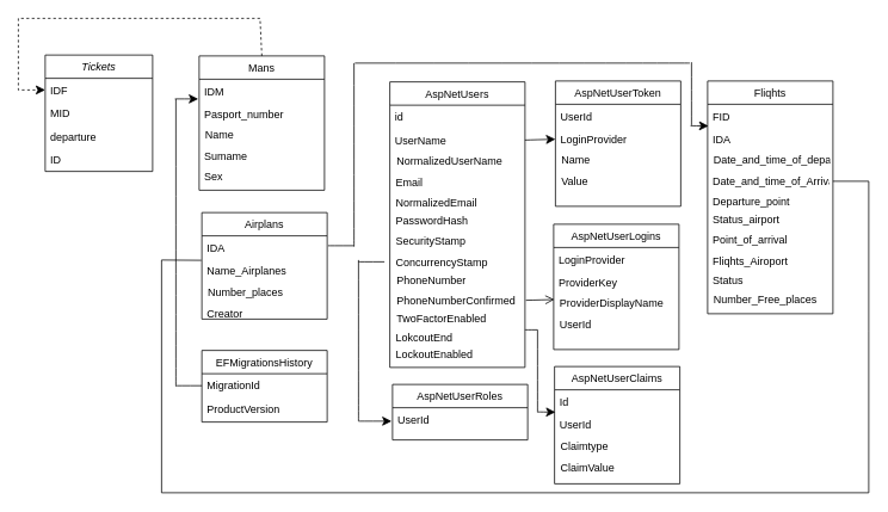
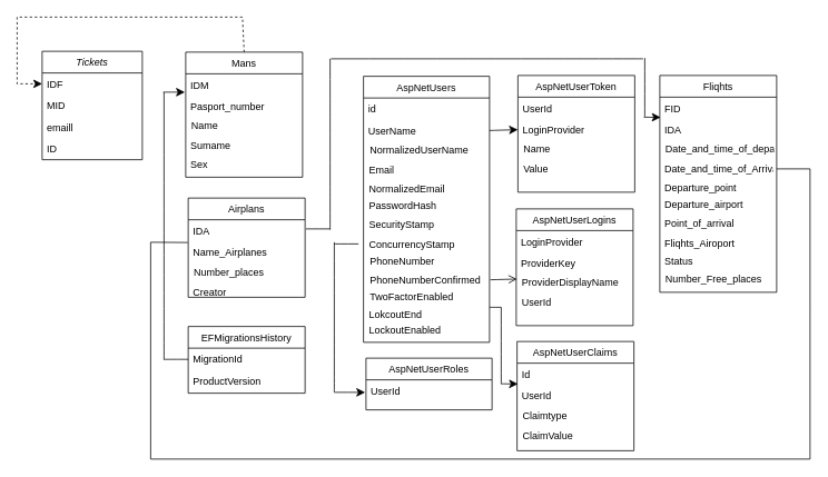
- <mxCell id="5" value="departure" style="text;align=left;verticalAlign=top;spacingLeft=4;spacingRight=4;overflow=hidden;rotatable=0;points=[[0,0.5],[1,0.5]];portConstraint=eastwest;rounded=0;shadow=0;html=0;" parent="2" vertex="1"><mxGeometry y="78" width="120" height="26" as="geometry" /></mxCell>
+ <mxCell id="5" value="emaill" style="text;align=left;verticalAlign=top;spacingLeft=4;spacingRight=4;overflow=hidden;rotatable=0;points=[[0,0.5],[1,0.5]];portConstraint=eastwest;rounded=0;shadow=0;html=0;" parent="2" vertex="1"><mxGeometry y="78" width="120" height="26" as="geometry" /></mxCell>
- <mxCell id="21" value="Status_airport" style="text;align=left;verticalAlign=top;spacingLeft=4;spacingRight=4;overflow=hidden;rotatable=0;points=[[0,0.5],[1,0.5]];portConstraint=eastwest;rounded=0;shadow=0;html=0;" vertex="1" parent="1"><mxGeometry x="790" y="231" width="140" height="26" as="geometry" /></mxCell>
+ <mxCell id="21" value="Departure_airport" style="text;align=left;verticalAlign=top;spacingLeft=4;spacingRight=4;overflow=hidden;rotatable=0;points=[[0,0.5],[1,0.5]];portConstraint=eastwest;rounded=0;shadow=0;html=0;" vertex="1" parent="1"><mxGeometry x="790" y="231" width="140" height="26" as="geometry" /></mxCell>
